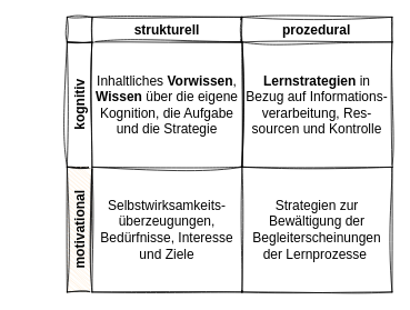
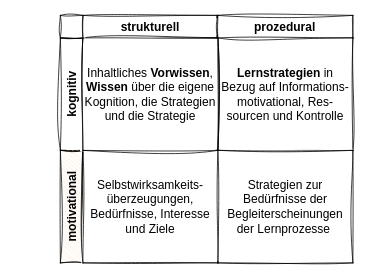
- <mxCell id="9" value="Inhaltliches &lt;b&gt;Vorwissen&lt;/b&gt;, &lt;b&gt;Wissen &lt;/b&gt;über die eigene Kognition, die Aufgabe und die Strategie" style="rounded=0;whiteSpace=wrap;html=1;fontSize=16;sketch=1;curveFitting=1;jiggle=2;labelBackgroundColor=none;" vertex="1" parent="1"><mxGeometry x="110" y="50" width="180" height="150" as="geometry" /></mxCell>
+ <mxCell id="9" value="Inhaltliches &lt;b&gt;Vorwissen&lt;/b&gt;, &lt;b&gt;Wissen &lt;/b&gt;über die eigene Kognition, die Strategien und die Strategie" style="rounded=0;whiteSpace=wrap;html=1;fontSize=16;sketch=1;curveFitting=1;jiggle=2;labelBackgroundColor=none;" vertex="1" parent="1"><mxGeometry x="110" y="50" width="180" height="150" as="geometry" /></mxCell>
- <mxCell id="6" value="&lt;b&gt;Lernstrategien &lt;/b&gt;in &lt;br&gt;Bezug auf Informations-verarbeitung,&amp;nbsp;&lt;span style=&quot;background-color: initial;&quot;&gt;Res-sourcen und&amp;nbsp;&lt;/span&gt;&lt;span style=&quot;background-color: initial;&quot;&gt;Kontrolle&lt;/span&gt;" style="rounded=0;whiteSpace=wrap;html=1;fontSize=16;sketch=1;curveFitting=1;jiggle=2;labelBackgroundColor=none;" vertex="1" parent="1"><mxGeometry x="290" y="50" width="180" height="150" as="geometry" /></mxCell>
+ <mxCell id="6" value="&lt;b&gt;Lernstrategien &lt;/b&gt;in &lt;br&gt;Bezug auf Informations-motivational,&amp;nbsp;&lt;span style=&quot;background-color: initial;&quot;&gt;Res-sourcen und&amp;nbsp;&lt;/span&gt;&lt;span style=&quot;background-color: initial;&quot;&gt;Kontrolle&lt;/span&gt;" style="rounded=0;whiteSpace=wrap;html=1;fontSize=16;sketch=1;curveFitting=1;jiggle=2;labelBackgroundColor=none;" vertex="1" parent="1"><mxGeometry x="290" y="50" width="180" height="150" as="geometry" /></mxCell>
- <mxCell id="8" value="Strategien zur Bewältigung der Begleiterscheinungen der Lernprozesse&amp;nbsp;" style="rounded=0;whiteSpace=wrap;html=1;fontSize=16;sketch=1;curveFitting=1;jiggle=2;labelBackgroundColor=none;" vertex="1" parent="1"><mxGeometry x="290" y="200" width="180" height="150" as="geometry" /></mxCell>
+ <mxCell id="8" value="Strategien zur Bedürfnisse der Begleiterscheinungen der Lernprozesse&amp;nbsp;" style="rounded=0;whiteSpace=wrap;html=1;fontSize=16;sketch=1;curveFitting=1;jiggle=2;labelBackgroundColor=none;" vertex="1" parent="1"><mxGeometry x="290" y="200" width="180" height="150" as="geometry" /></mxCell>
